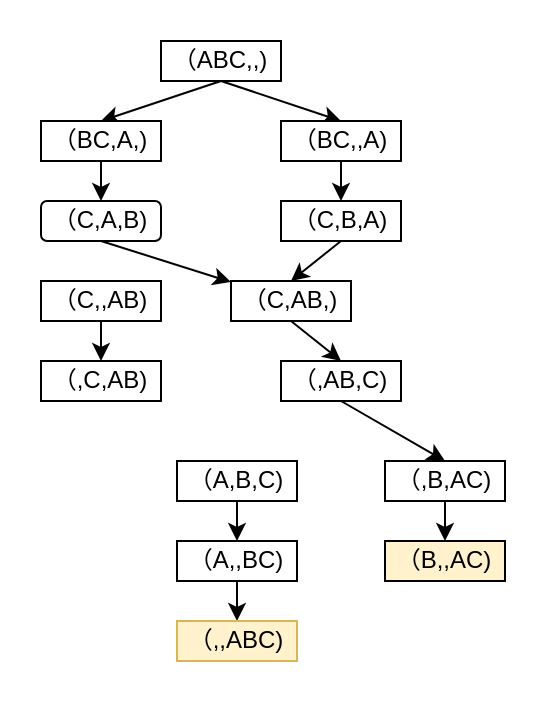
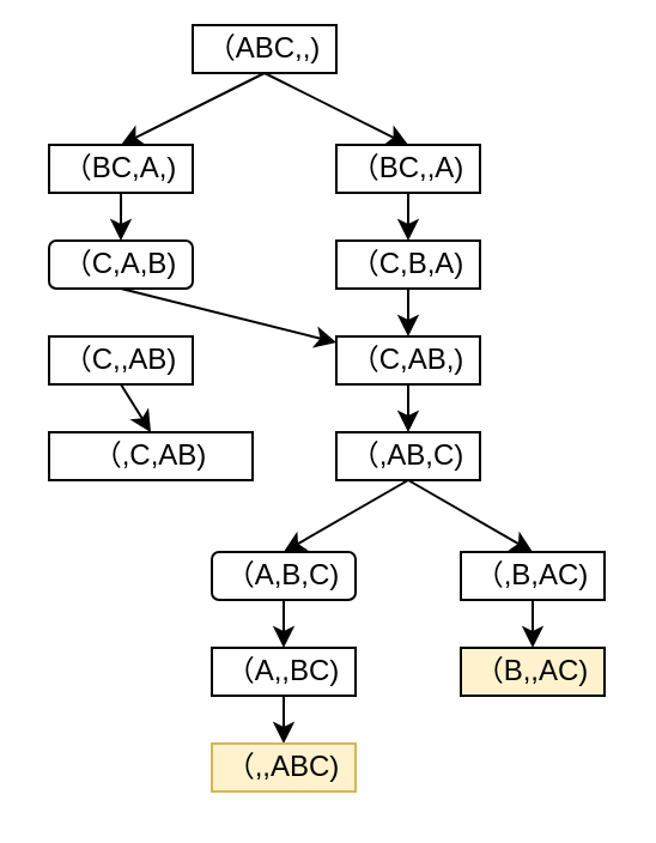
- <mxCell id="4" value="（ABC,,)" style="rounded=0;whiteSpace=wrap;html=1;" vertex="1" parent="1"><mxGeometry x="80" y="20" width="60" height="20" as="geometry" /></mxCell>
+ <mxCell id="4" value="（ABC,,)" style="rounded=0;whiteSpace=wrap;html=1;" vertex="1" parent="1"><mxGeometry x="80" y="10" width="60" height="20" as="geometry" /></mxCell>
- <mxCell id="16" value="（C,AB,)" style="rounded=0;whiteSpace=wrap;html=1;" vertex="1" parent="1"><mxGeometry x="115" y="140" width="60" height="20" as="geometry" /></mxCell>
+ <mxCell id="16" value="（C,AB,)" style="rounded=0;whiteSpace=wrap;html=1;" vertex="1" parent="1"><mxGeometry x="140" y="140" width="60" height="20" as="geometry" /></mxCell>
- <mxCell id="17" value="（,C,AB)" style="rounded=0;whiteSpace=wrap;html=1;" vertex="1" parent="1"><mxGeometry x="20" y="180" width="60" height="20" as="geometry" /></mxCell>
+ <mxCell id="17" value="（,C,AB)" style="rounded=0;whiteSpace=wrap;html=1;" vertex="1" parent="1"><mxGeometry x="20" y="180" width="85" height="20" as="geometry" /></mxCell>
+ <mxCell id="18" style="edgeStyle=none;rounded=0;orthogonalLoop=1;jettySize=auto;html=1;exitX=0.5;exitY=1;exitDx=0;exitDy=0;entryX=0.5;entryY=0;entryDx=0;entryDy=0;" edge="1" parent="1" source="20" target="22"><mxGeometry relative="1" as="geometry" /></mxCell>
- <mxCell id="22" value="（A,B,C)" style="rounded=0;whiteSpace=wrap;html=1;" vertex="1" parent="1"><mxGeometry x="88" y="230" width="60" height="20" as="geometry" /></mxCell>
+ <mxCell id="22" value="（A,B,C)" style="whiteSpace=wrap;html=1;rounded=1;" vertex="1" parent="1"><mxGeometry x="88" y="230" width="60" height="20" as="geometry" /></mxCell>
